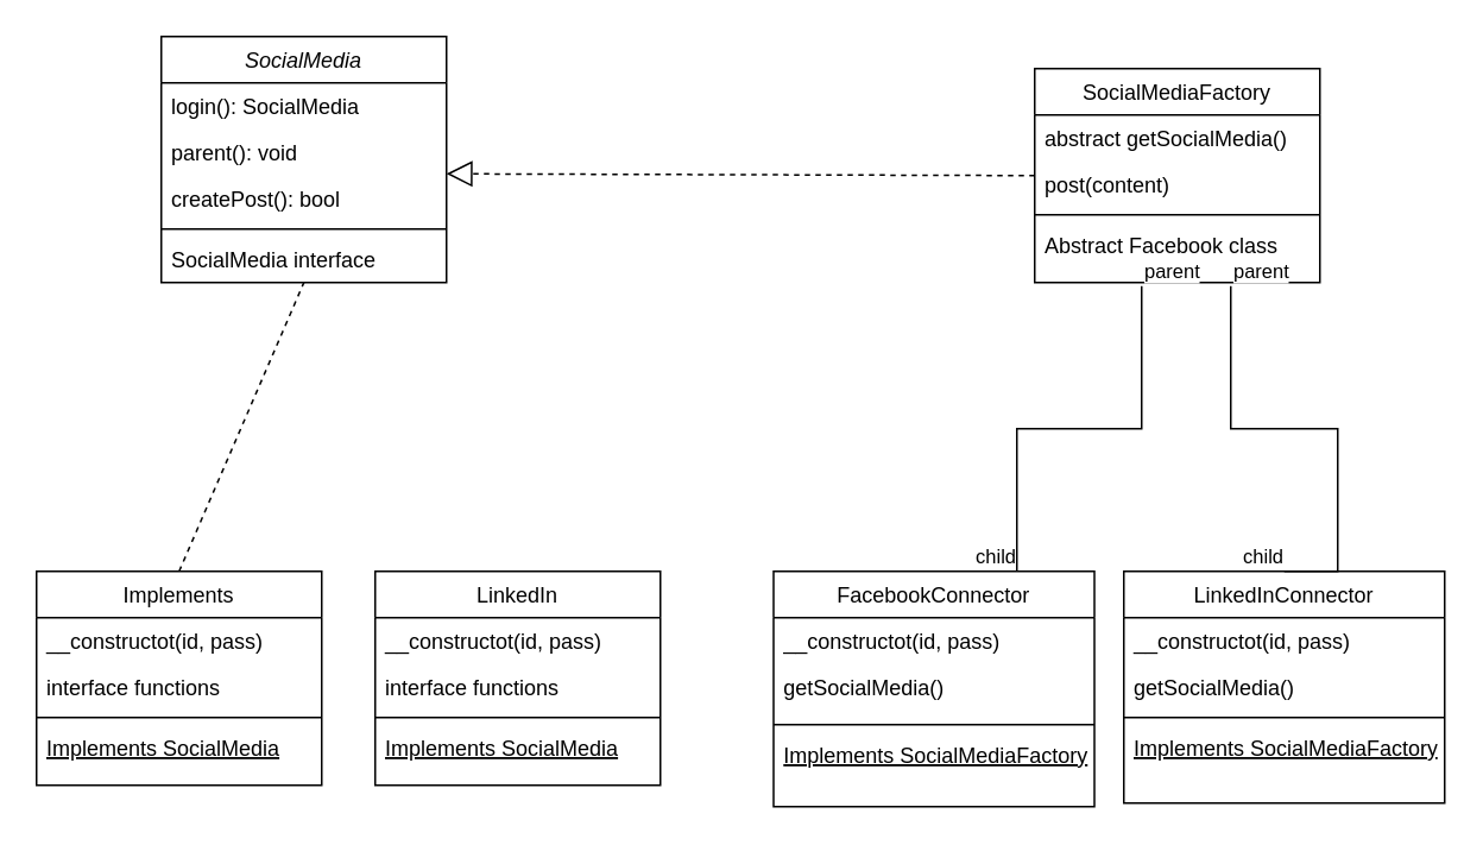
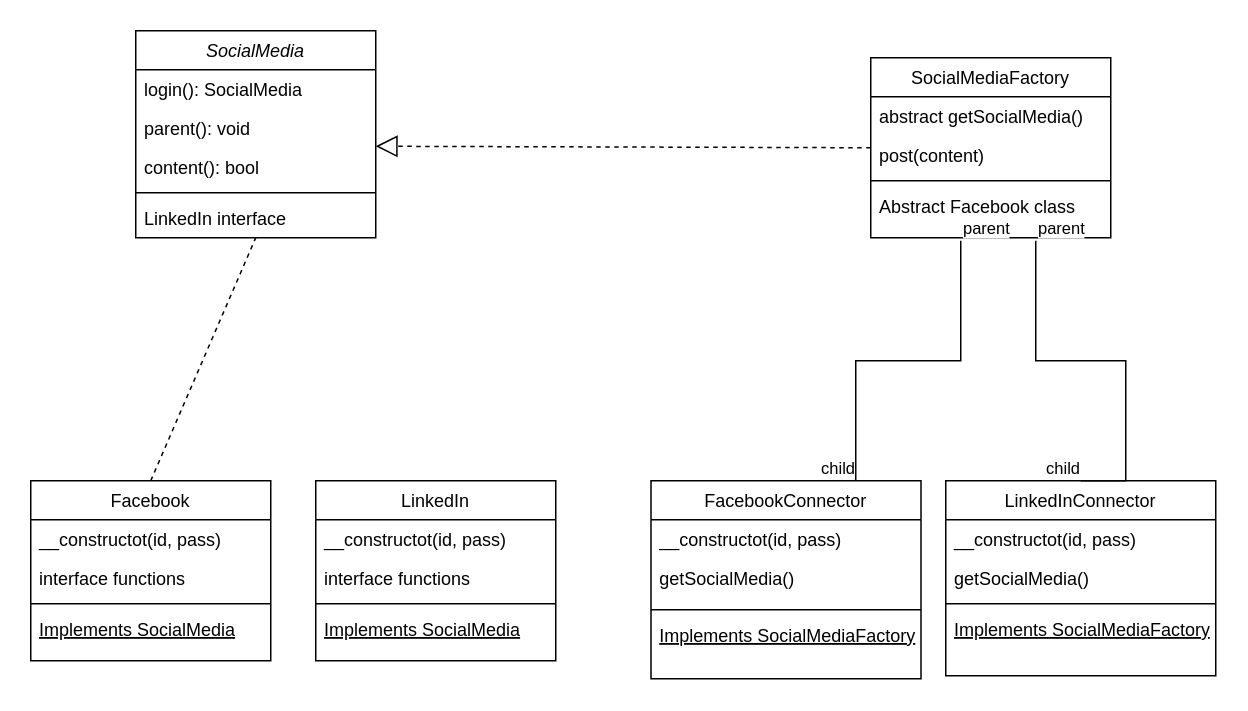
- <mxCell id="5" value="createPost(): bool" style="text;align=left;verticalAlign=top;spacingLeft=4;spacingRight=4;overflow=hidden;rotatable=0;points=[[0,0.5],[1,0.5]];portConstraint=eastwest;rounded=0;shadow=0;html=0;" parent="2" vertex="1"><mxGeometry y="78" width="160" height="26" as="geometry" /></mxCell>
+ <mxCell id="5" value="content(): bool" style="text;align=left;verticalAlign=top;spacingLeft=4;spacingRight=4;overflow=hidden;rotatable=0;points=[[0,0.5],[1,0.5]];portConstraint=eastwest;rounded=0;shadow=0;html=0;" parent="2" vertex="1"><mxGeometry y="78" width="160" height="26" as="geometry" /></mxCell>
- <mxCell id="7" value="SocialMedia interface" style="text;align=left;verticalAlign=top;spacingLeft=4;spacingRight=4;overflow=hidden;rotatable=0;points=[[0,0.5],[1,0.5]];portConstraint=eastwest;" parent="2" vertex="1"><mxGeometry y="112" width="160" height="26" as="geometry" /></mxCell>
+ <mxCell id="7" value="LinkedIn interface" style="text;align=left;verticalAlign=top;spacingLeft=4;spacingRight=4;overflow=hidden;rotatable=0;points=[[0,0.5],[1,0.5]];portConstraint=eastwest;" parent="2" vertex="1"><mxGeometry y="112" width="160" height="26" as="geometry" /></mxCell>
- <mxCell id="8" value="Implements" style="swimlane;fontStyle=0;align=center;verticalAlign=top;childLayout=stackLayout;horizontal=1;startSize=26;horizontalStack=0;resizeParent=1;resizeLast=0;collapsible=1;marginBottom=0;rounded=0;shadow=0;strokeWidth=1;" parent="1" vertex="1"><mxGeometry x="20" y="320" width="160" height="120" as="geometry"><mxRectangle x="130" y="380" width="160" height="26" as="alternateBounds" /></mxGeometry></mxCell>
+ <mxCell id="8" value="Facebook" style="swimlane;fontStyle=0;align=center;verticalAlign=top;childLayout=stackLayout;horizontal=1;startSize=26;horizontalStack=0;resizeParent=1;resizeLast=0;collapsible=1;marginBottom=0;rounded=0;shadow=0;strokeWidth=1;" parent="1" vertex="1"><mxGeometry x="20" y="320" width="160" height="120" as="geometry"><mxRectangle x="130" y="380" width="160" height="26" as="alternateBounds" /></mxGeometry></mxCell>
